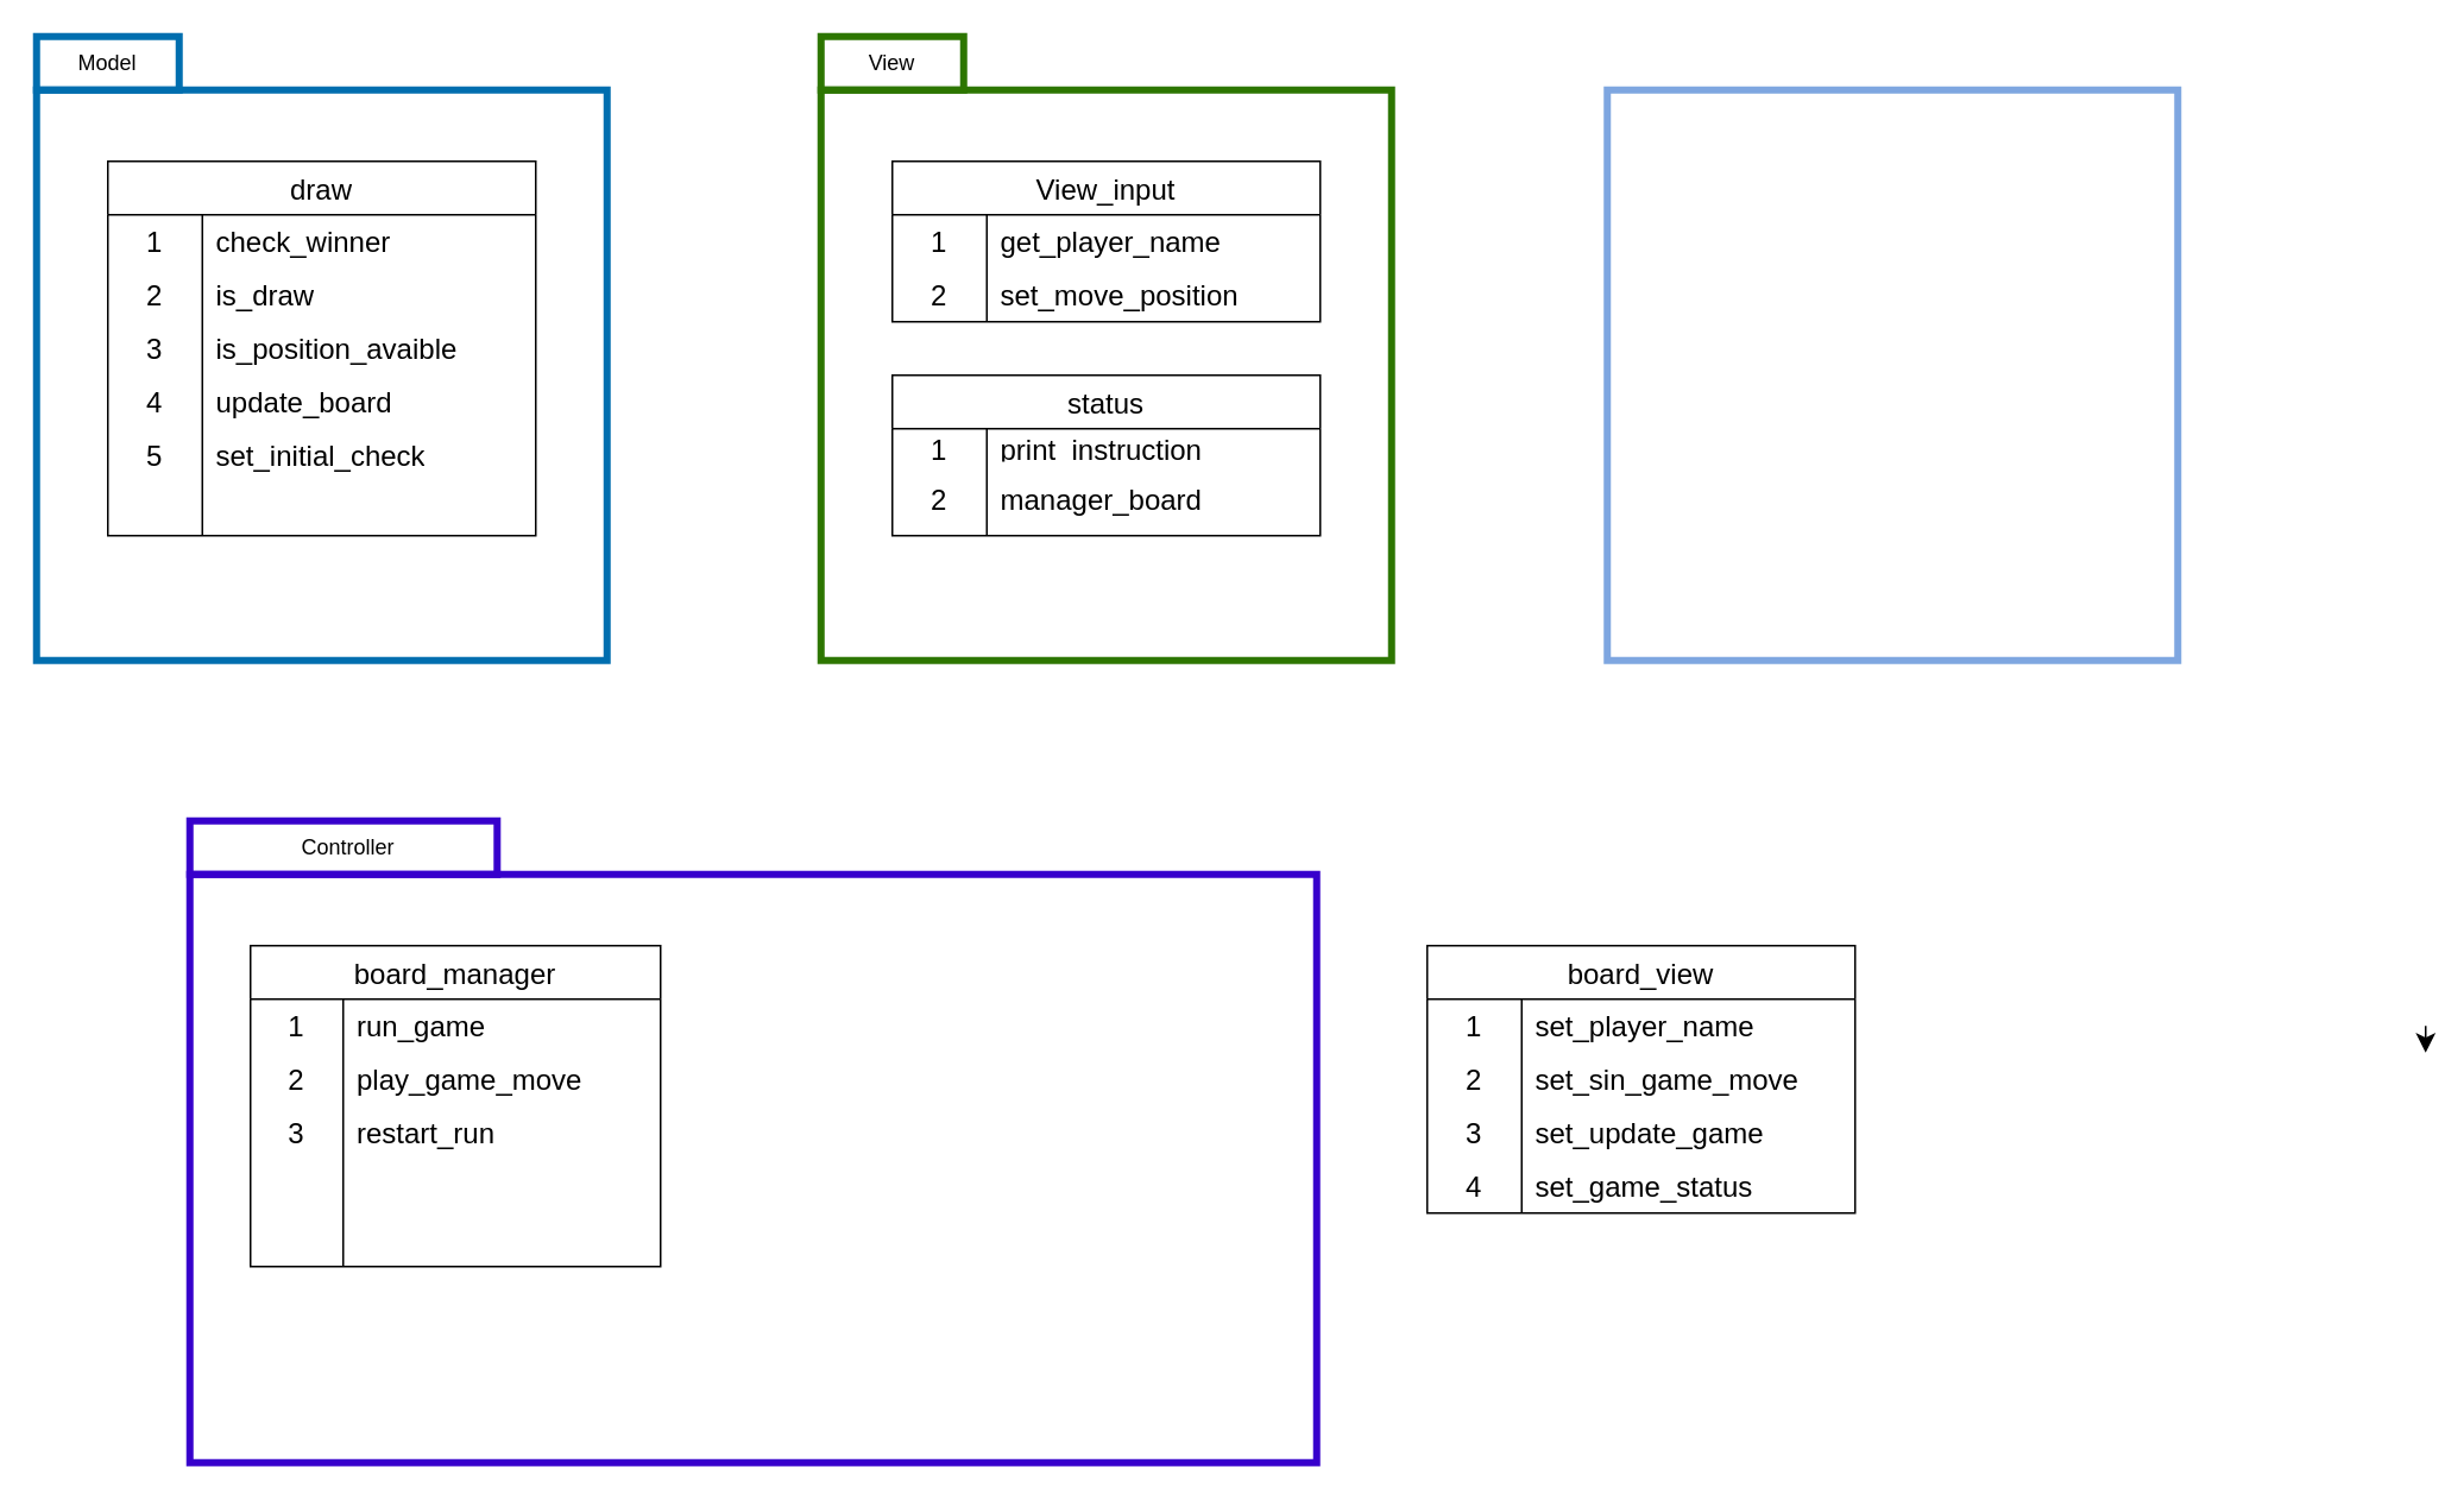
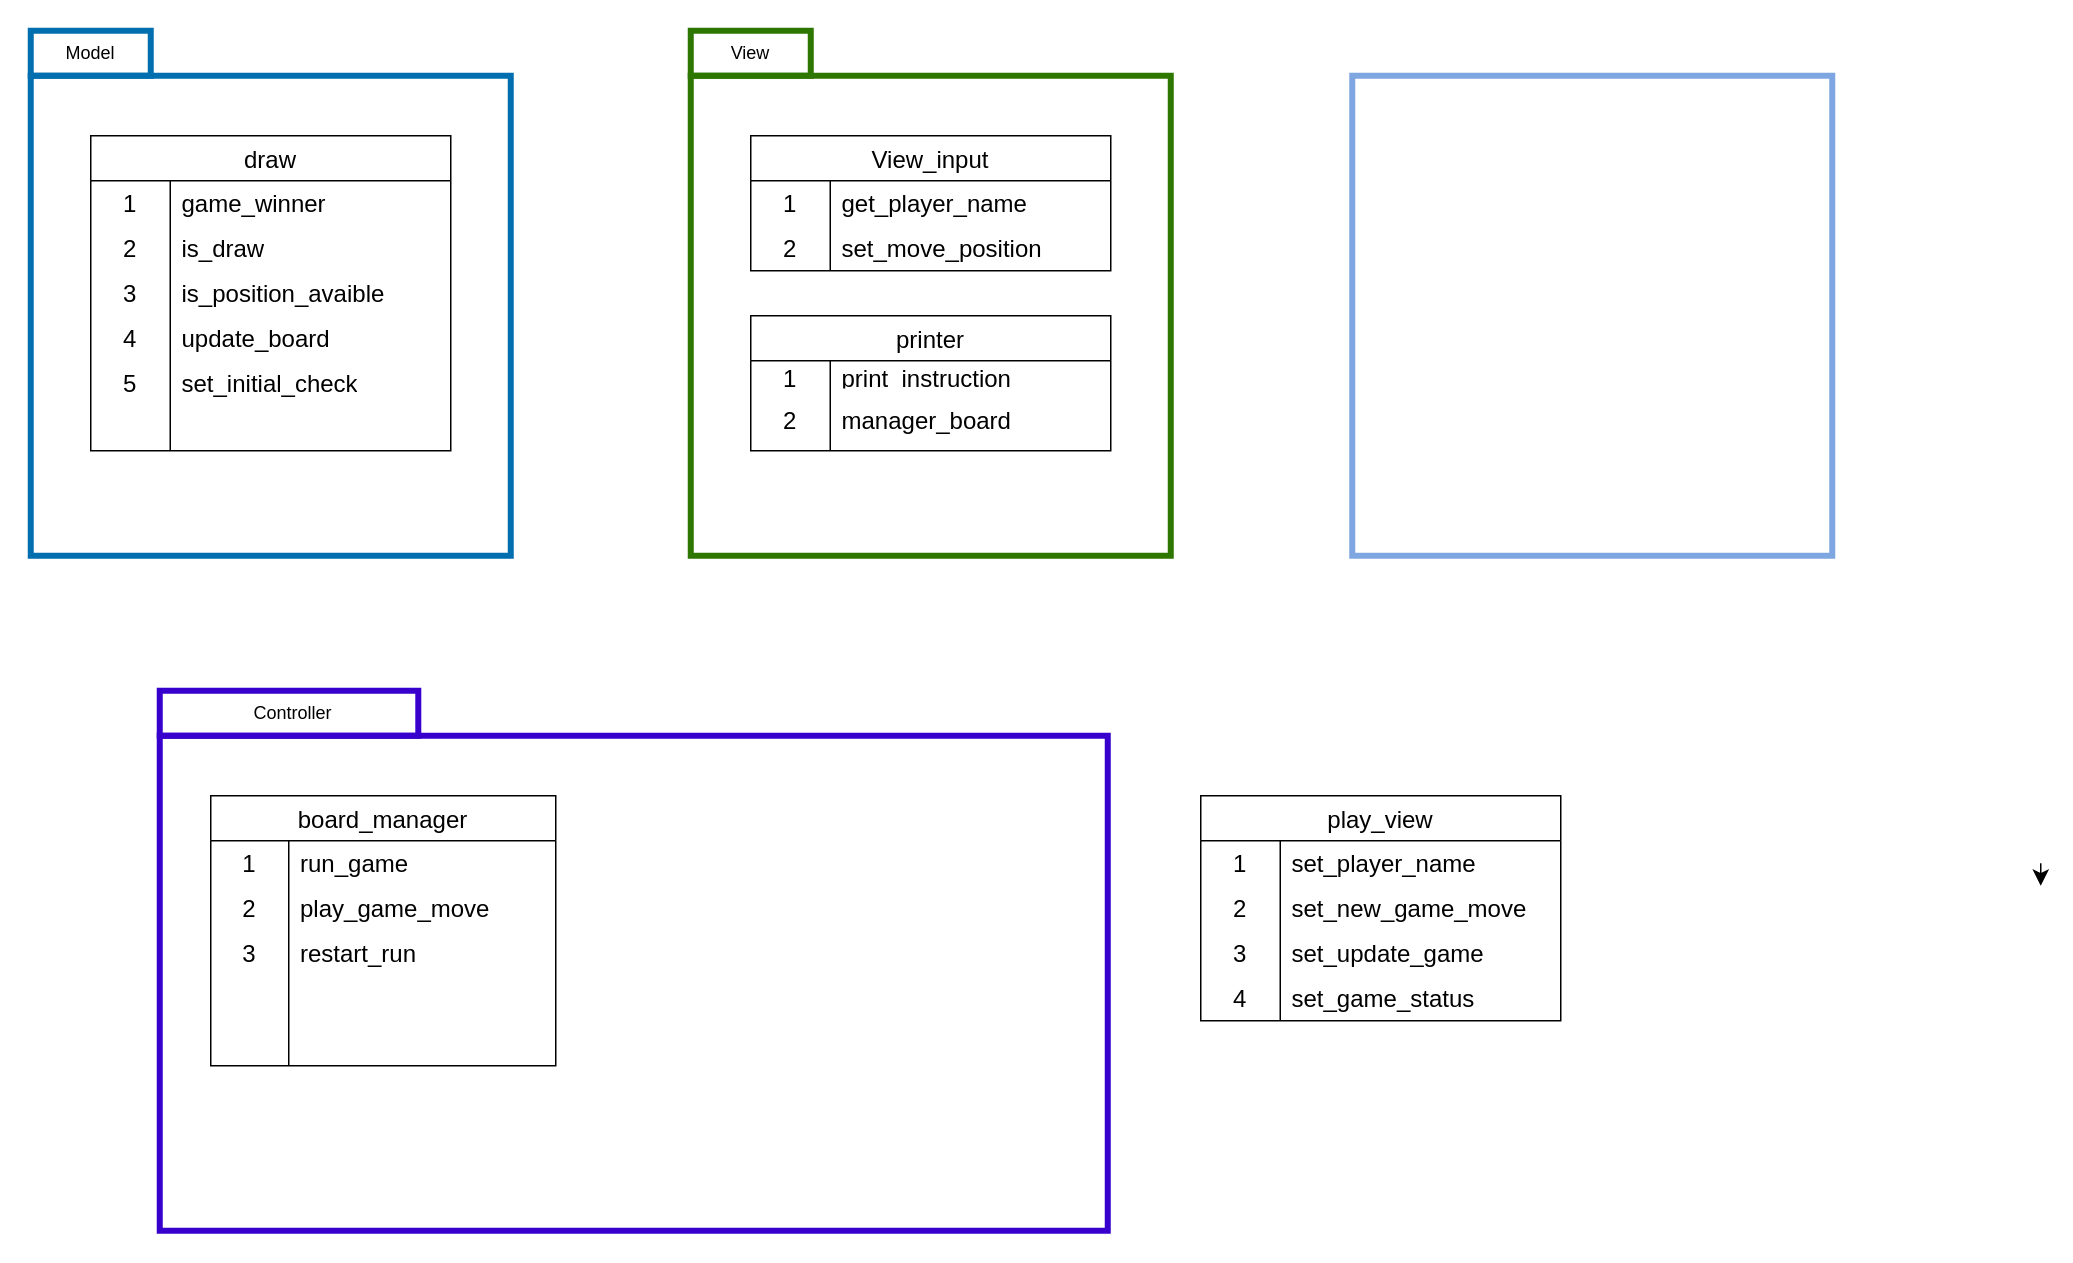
- <mxCell id="17" value="check_winner" style="shape=partialRectangle;html=1;whiteSpace=wrap;connectable=0;fillColor=none;top=0;left=0;bottom=0;right=0;align=left;spacingLeft=6;overflow=hidden;strokeColor=inherit;fontSize=16;" parent="15" vertex="1"><mxGeometry x="53" width="187" height="30" as="geometry"><mxRectangle width="187" height="30" as="alternateBounds" /></mxGeometry></mxCell>
+ <mxCell id="17" value="game_winner" style="shape=partialRectangle;html=1;whiteSpace=wrap;connectable=0;fillColor=none;top=0;left=0;bottom=0;right=0;align=left;spacingLeft=6;overflow=hidden;strokeColor=inherit;fontSize=16;" parent="15" vertex="1"><mxGeometry x="53" width="187" height="30" as="geometry"><mxRectangle width="187" height="30" as="alternateBounds" /></mxGeometry></mxCell>
- <mxCell id="62" value="status" style="shape=table;startSize=30;container=1;collapsible=0;childLayout=tableLayout;fixedRows=1;rowLines=0;fontStyle=0;strokeColor=default;fontSize=16;" parent="13" vertex="1"><mxGeometry x="500" y="210" width="240" height="90" as="geometry" /></mxCell>
+ <mxCell id="62" value="printer" style="shape=table;startSize=30;container=1;collapsible=0;childLayout=tableLayout;fixedRows=1;rowLines=0;fontStyle=0;strokeColor=default;fontSize=16;" parent="13" vertex="1"><mxGeometry x="500" y="210" width="240" height="90" as="geometry" /></mxCell>
- <mxCell id="33" value="board_view" style="shape=table;startSize=30;container=1;collapsible=0;childLayout=tableLayout;fixedRows=1;rowLines=0;fontStyle=0;strokeColor=default;fontSize=16;" parent="13" vertex="1"><mxGeometry x="800" y="530" width="240" height="150" as="geometry" /></mxCell>
+ <mxCell id="33" value="play_view" style="shape=table;startSize=30;container=1;collapsible=0;childLayout=tableLayout;fixedRows=1;rowLines=0;fontStyle=0;strokeColor=default;fontSize=16;" parent="13" vertex="1"><mxGeometry x="800" y="530" width="240" height="150" as="geometry" /></mxCell>
- <mxCell id="39" value="set_sin_game_move" style="shape=partialRectangle;html=1;whiteSpace=wrap;connectable=0;fillColor=none;top=0;left=0;bottom=0;right=0;align=left;spacingLeft=6;overflow=hidden;strokeColor=inherit;fontSize=16;" parent="37" vertex="1"><mxGeometry x="53" width="187" height="30" as="geometry"><mxRectangle width="187" height="30" as="alternateBounds" /></mxGeometry></mxCell>
+ <mxCell id="39" value="set_new_game_move" style="shape=partialRectangle;html=1;whiteSpace=wrap;connectable=0;fillColor=none;top=0;left=0;bottom=0;right=0;align=left;spacingLeft=6;overflow=hidden;strokeColor=inherit;fontSize=16;" parent="37" vertex="1"><mxGeometry x="53" width="187" height="30" as="geometry"><mxRectangle width="187" height="30" as="alternateBounds" /></mxGeometry></mxCell>
